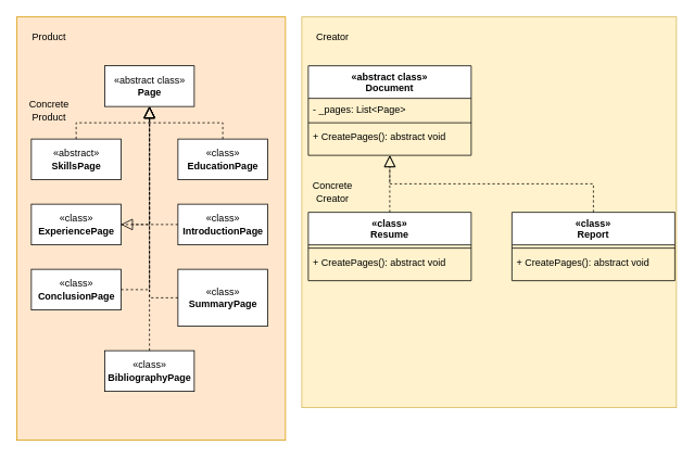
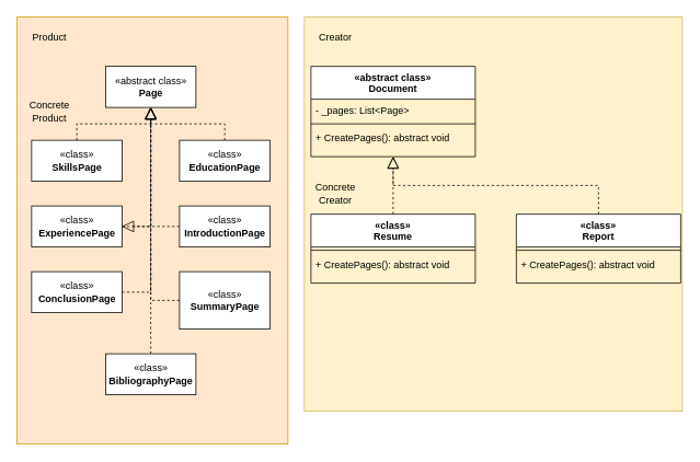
- <mxCell id="17" value="«abstract»&lt;br&gt;&lt;b&gt;SkillsPage&lt;/b&gt;" style="html=1;" parent="1" vertex="1"><mxGeometry x="38" y="170" width="110" height="50" as="geometry" /></mxCell>
+ <mxCell id="17" value="«class»&lt;br&gt;&lt;b&gt;SkillsPage&lt;/b&gt;" style="html=1;" parent="1" vertex="1"><mxGeometry x="38" y="170" width="110" height="50" as="geometry" /></mxCell>
